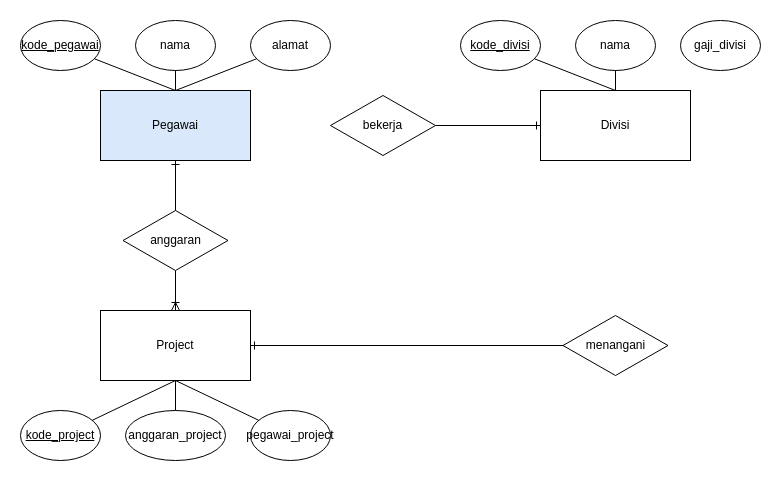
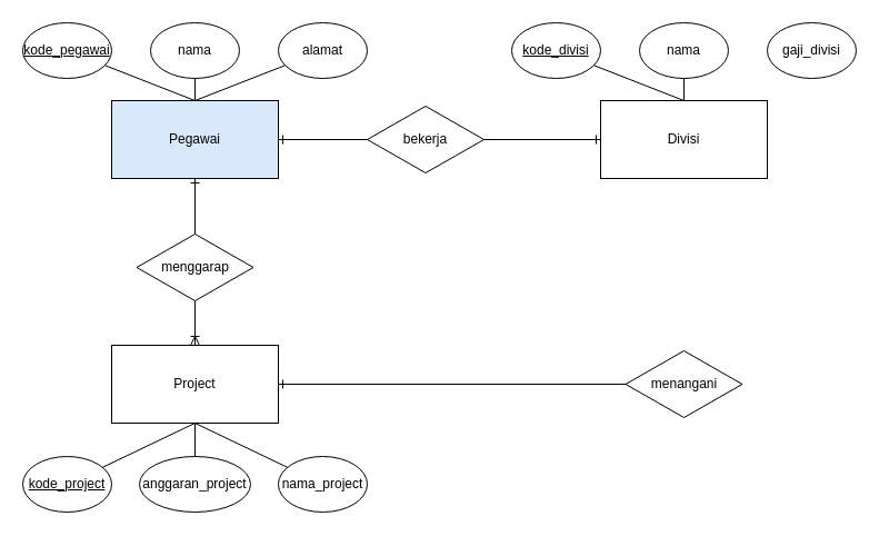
- <mxCell id="10" value="gaji_divisi" style="ellipse;whiteSpace=wrap;html=1;" vertex="1" parent="1"><mxGeometry x="680" y="20" width="80" height="50" as="geometry" /></mxCell>
+ <mxCell id="10" value="gaji_divisi" style="ellipse;whiteSpace=wrap;html=1;" vertex="1" parent="1"><mxGeometry x="690" y="20" width="80" height="50" as="geometry" /></mxCell>
+ <mxCell id="17" value="" style="endArrow=none;html=1;rounded=0;entryX=0;entryY=0.5;entryDx=0;entryDy=0;exitX=1;exitY=0.5;exitDx=0;exitDy=0;startArrow=ERone;startFill=0;" edge="1" parent="1" source="2" target="15"><mxGeometry width="50" height="50" relative="1" as="geometry"><mxPoint x="300" y="150" as="sourcePoint" /><mxPoint x="350" y="100" as="targetPoint" /></mxGeometry></mxCell>
- <mxCell id="14" value="anggaran" style="rhombus;whiteSpace=wrap;html=1;" vertex="1" parent="1"><mxGeometry x="122.5" y="210" width="105" height="60" as="geometry" /></mxCell>
+ <mxCell id="14" value="menggarap" style="rhombus;whiteSpace=wrap;html=1;" vertex="1" parent="1"><mxGeometry x="122.5" y="210" width="105" height="60" as="geometry" /></mxCell>
- <mxCell id="12" value="pegawai_project" style="ellipse;whiteSpace=wrap;html=1;" vertex="1" parent="1"><mxGeometry x="250" y="410" width="80" height="50" as="geometry" /></mxCell>
+ <mxCell id="12" value="nama_project" style="ellipse;whiteSpace=wrap;html=1;" vertex="1" parent="1"><mxGeometry x="250" y="410" width="80" height="50" as="geometry" /></mxCell>
